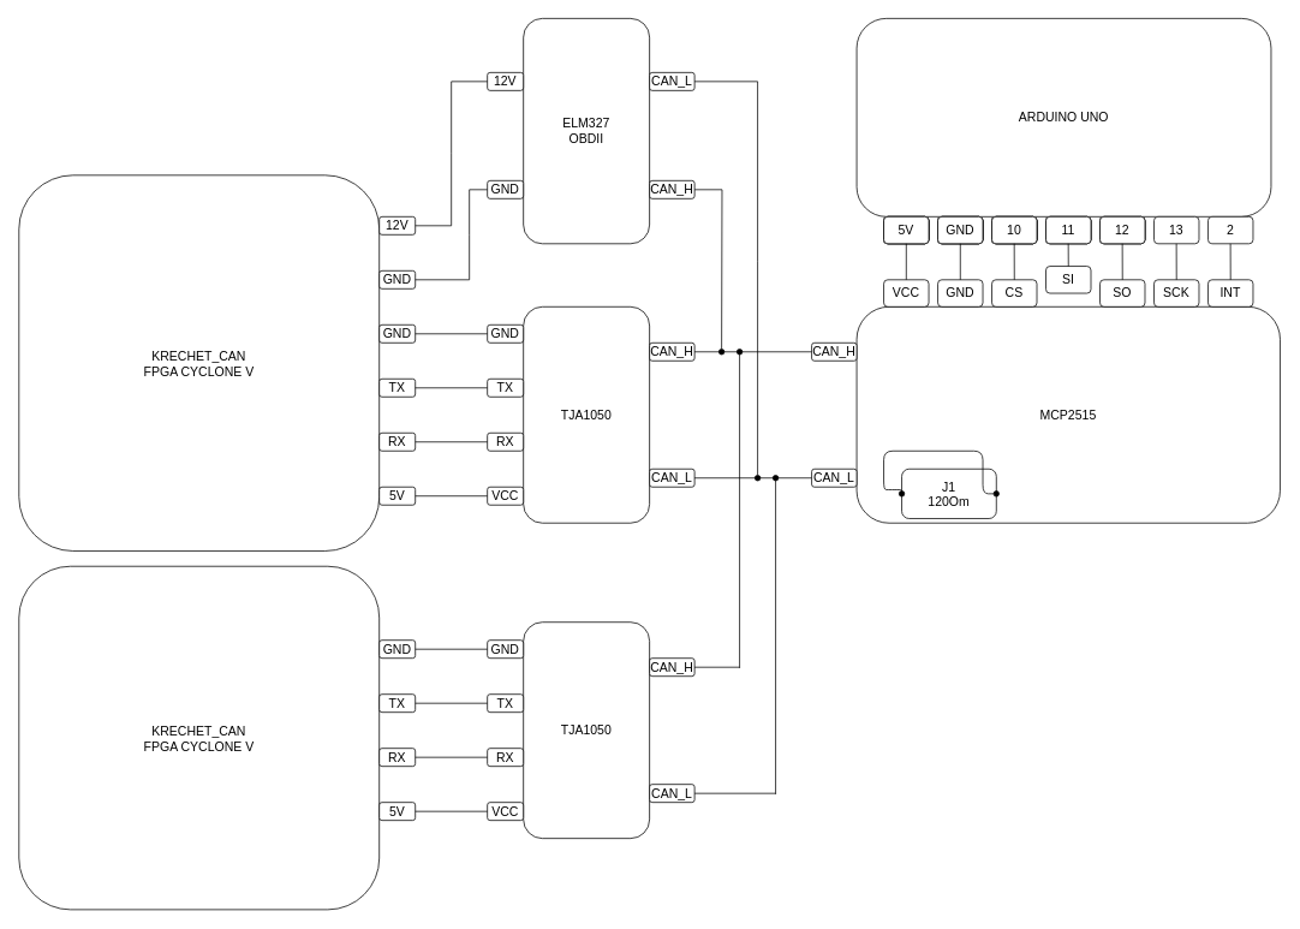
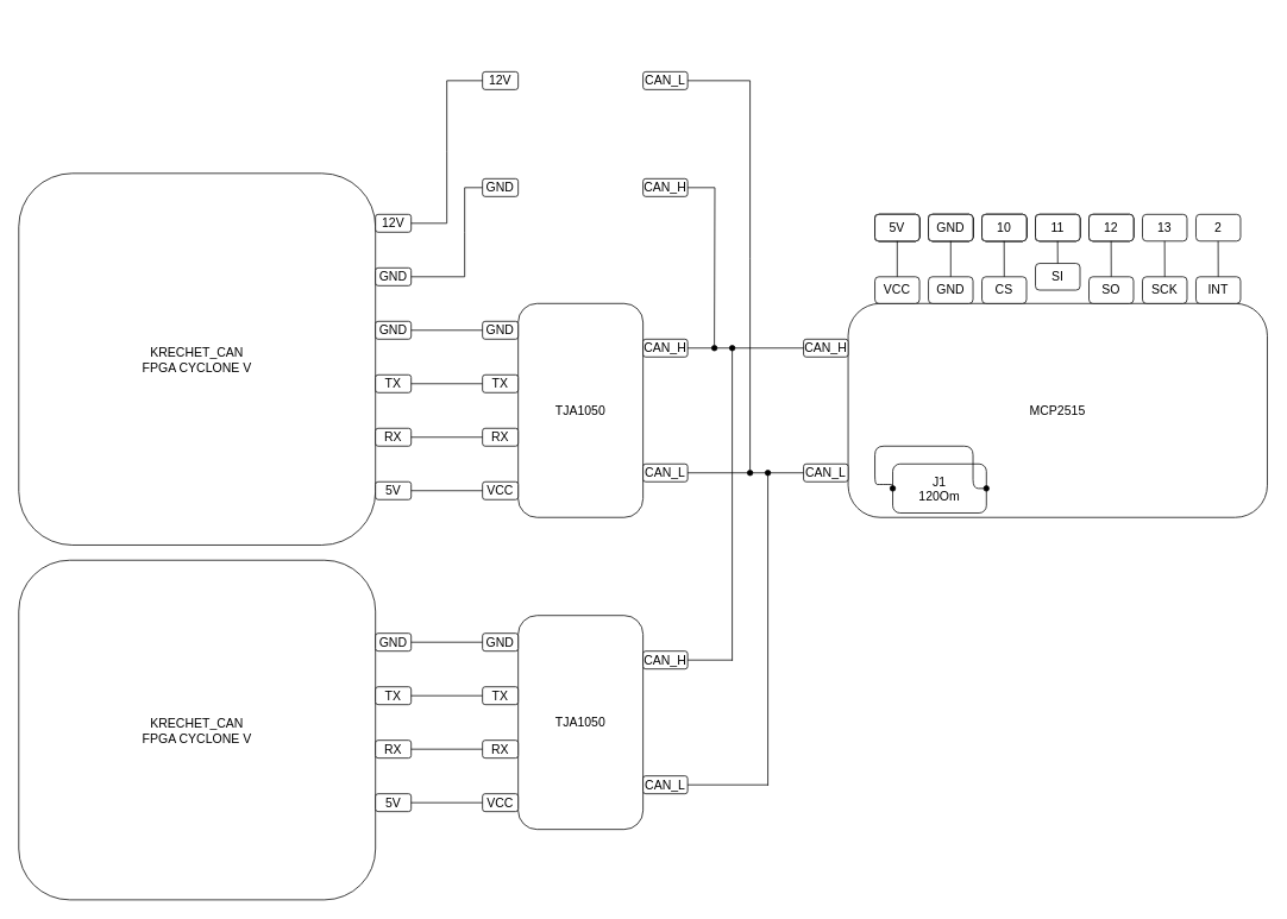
- <mxCell id="20" value="&lt;span style=&quot;font-size: 14px;&quot;&gt;ARDUINO UNO&lt;/span&gt;" style="whiteSpace=wrap;html=1;fontStyle=0;fontSize=14;rounded=1;" parent="1" vertex="1"><mxGeometry x="950" y="20" width="460" height="220" as="geometry" /></mxCell>
- <mxCell id="46" value="&lt;span style=&quot;font-size: 14px;&quot;&gt;ELM327&lt;br style=&quot;font-size: 14px;&quot;&gt;OBDII&lt;/span&gt;" style="whiteSpace=wrap;html=1;gradientDirection=east;fontStyle=0;fontSize=14;rounded=1;" parent="1" vertex="1"><mxGeometry x="580" y="20" width="140" height="250" as="geometry" /></mxCell>
